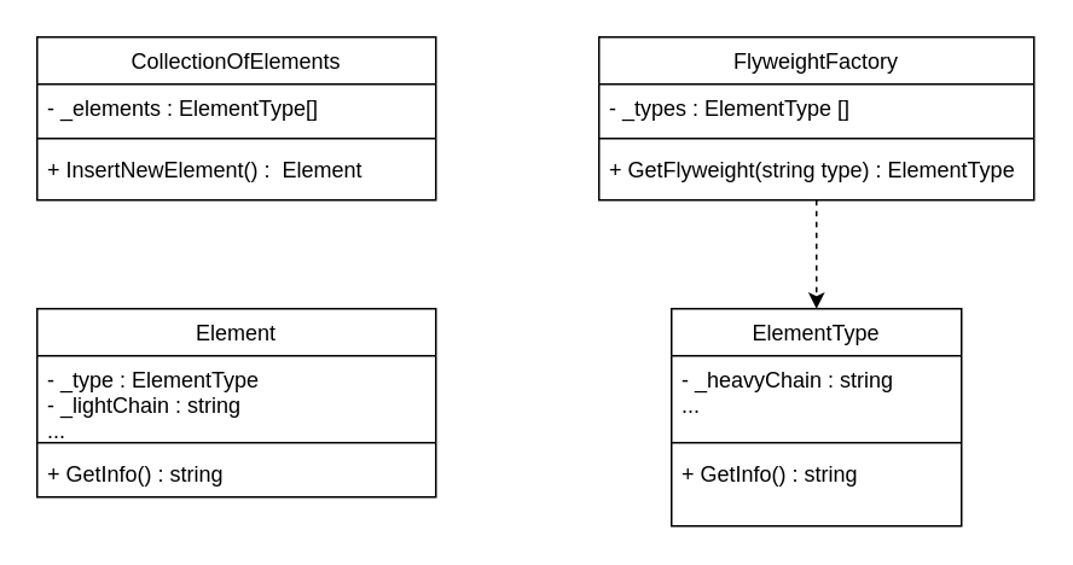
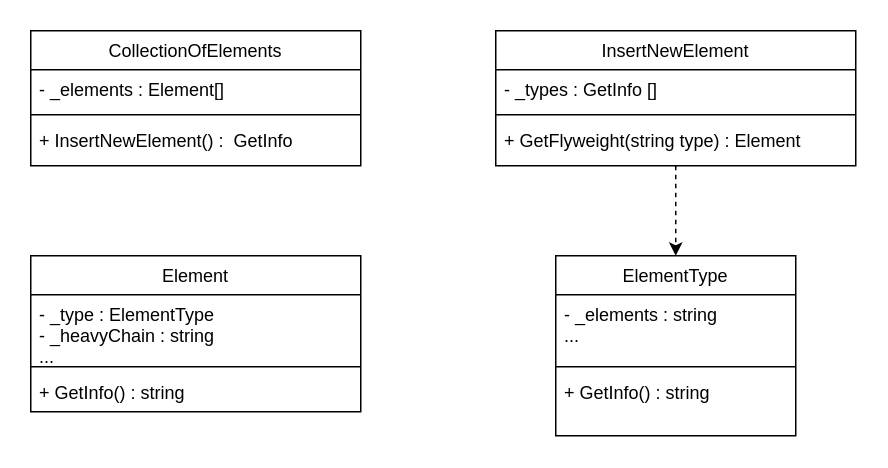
- <mxCell id="3" value="FlyweightFactory" style="swimlane;fontStyle=0;align=center;verticalAlign=top;childLayout=stackLayout;horizontal=1;startSize=26;horizontalStack=0;resizeParent=1;resizeLast=0;collapsible=1;marginBottom=0;rounded=0;shadow=0;strokeWidth=1;" parent="1" vertex="1"><mxGeometry x="330" y="20" width="240" height="90" as="geometry"><mxRectangle x="550" y="140" width="160" height="26" as="alternateBounds" /></mxGeometry></mxCell>
+ <mxCell id="3" value="InsertNewElement" style="swimlane;fontStyle=0;align=center;verticalAlign=top;childLayout=stackLayout;horizontal=1;startSize=26;horizontalStack=0;resizeParent=1;resizeLast=0;collapsible=1;marginBottom=0;rounded=0;shadow=0;strokeWidth=1;" parent="1" vertex="1"><mxGeometry x="330" y="20" width="240" height="90" as="geometry"><mxRectangle x="550" y="140" width="160" height="26" as="alternateBounds" /></mxGeometry></mxCell>
- <mxCell id="12" value="- _elements : ElementType[]" style="text;align=left;verticalAlign=top;spacingLeft=4;spacingRight=4;overflow=hidden;rotatable=0;points=[[0,0.5],[1,0.5]];portConstraint=eastwest;" parent="11" vertex="1"><mxGeometry y="26" width="220" height="26" as="geometry" /></mxCell>
+ <mxCell id="12" value="- _elements : Element[]" style="text;align=left;verticalAlign=top;spacingLeft=4;spacingRight=4;overflow=hidden;rotatable=0;points=[[0,0.5],[1,0.5]];portConstraint=eastwest;" parent="11" vertex="1"><mxGeometry y="26" width="220" height="26" as="geometry" /></mxCell>
- <mxCell id="4" value="- _types : ElementType []" style="text;align=left;verticalAlign=top;spacingLeft=4;spacingRight=4;overflow=hidden;rotatable=0;points=[[0,0.5],[1,0.5]];portConstraint=eastwest;" parent="3" vertex="1"><mxGeometry y="26" width="240" height="26" as="geometry" /></mxCell>
+ <mxCell id="4" value="- _types : GetInfo []" style="text;align=left;verticalAlign=top;spacingLeft=4;spacingRight=4;overflow=hidden;rotatable=0;points=[[0,0.5],[1,0.5]];portConstraint=eastwest;" parent="3" vertex="1"><mxGeometry y="26" width="240" height="26" as="geometry" /></mxCell>
- <mxCell id="14" value="+ InsertNewElement() :  Element" style="text;align=left;verticalAlign=top;spacingLeft=4;spacingRight=4;overflow=hidden;rotatable=0;points=[[0,0.5],[1,0.5]];portConstraint=eastwest;" parent="11" vertex="1"><mxGeometry y="60" width="220" height="26" as="geometry" /></mxCell>
+ <mxCell id="14" value="+ InsertNewElement() :  GetInfo" style="text;align=left;verticalAlign=top;spacingLeft=4;spacingRight=4;overflow=hidden;rotatable=0;points=[[0,0.5],[1,0.5]];portConstraint=eastwest;" parent="11" vertex="1"><mxGeometry y="60" width="220" height="26" as="geometry" /></mxCell>
- <mxCell id="6" value="+ GetFlyweight(string type) : ElementType" style="text;align=left;verticalAlign=top;spacingLeft=4;spacingRight=4;overflow=hidden;rotatable=0;points=[[0,0.5],[1,0.5]];portConstraint=eastwest;" parent="3" vertex="1"><mxGeometry y="60" width="240" height="26" as="geometry" /></mxCell>
+ <mxCell id="6" value="+ GetFlyweight(string type) : Element" style="text;align=left;verticalAlign=top;spacingLeft=4;spacingRight=4;overflow=hidden;rotatable=0;points=[[0,0.5],[1,0.5]];portConstraint=eastwest;" parent="3" vertex="1"><mxGeometry y="60" width="240" height="26" as="geometry" /></mxCell>
- <mxCell id="16" value="- _type : ElementType&#10;- _lightChain : string&#10;..." style="text;align=left;verticalAlign=top;spacingLeft=4;spacingRight=4;overflow=hidden;rotatable=0;points=[[0,0.5],[1,0.5]];portConstraint=eastwest;" parent="15" vertex="1"><mxGeometry y="26" width="220" height="44" as="geometry" /></mxCell>
+ <mxCell id="16" value="- _type : ElementType&#10;- _heavyChain : string&#10;..." style="text;align=left;verticalAlign=top;spacingLeft=4;spacingRight=4;overflow=hidden;rotatable=0;points=[[0,0.5],[1,0.5]];portConstraint=eastwest;" parent="15" vertex="1"><mxGeometry y="26" width="220" height="44" as="geometry" /></mxCell>
- <mxCell id="8" value="- _heavyChain : string&#10;..." style="text;align=left;verticalAlign=top;spacingLeft=4;spacingRight=4;overflow=hidden;rotatable=0;points=[[0,0.5],[1,0.5]];portConstraint=eastwest;" parent="7" vertex="1"><mxGeometry y="26" width="160" height="44" as="geometry" /></mxCell>
+ <mxCell id="8" value="- _elements : string&#10;..." style="text;align=left;verticalAlign=top;spacingLeft=4;spacingRight=4;overflow=hidden;rotatable=0;points=[[0,0.5],[1,0.5]];portConstraint=eastwest;" parent="7" vertex="1"><mxGeometry y="26" width="160" height="44" as="geometry" /></mxCell>
